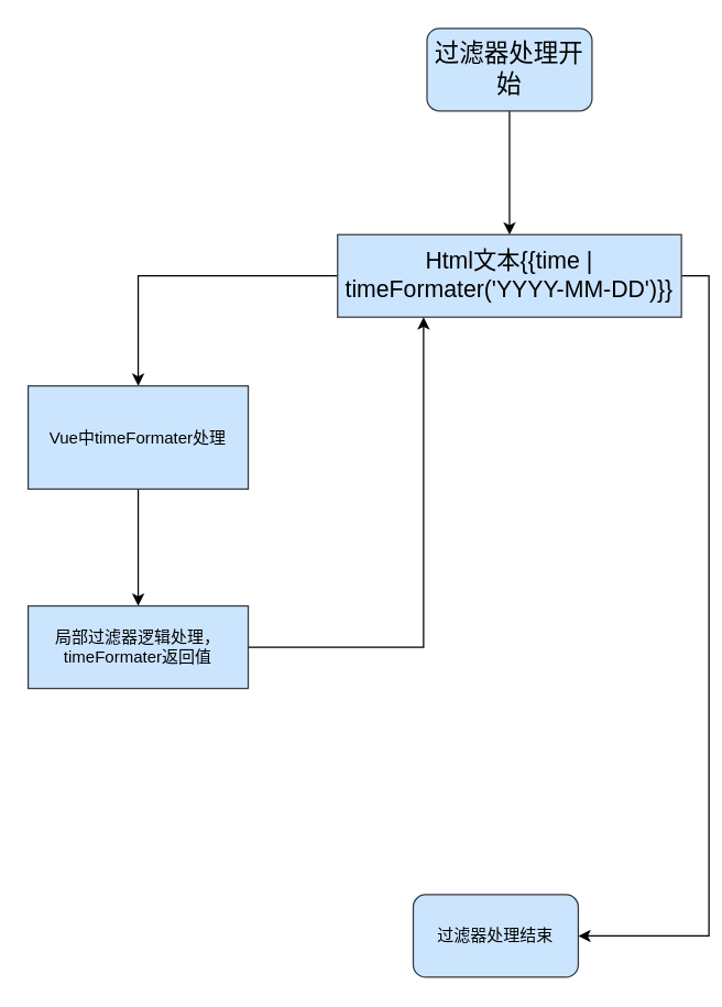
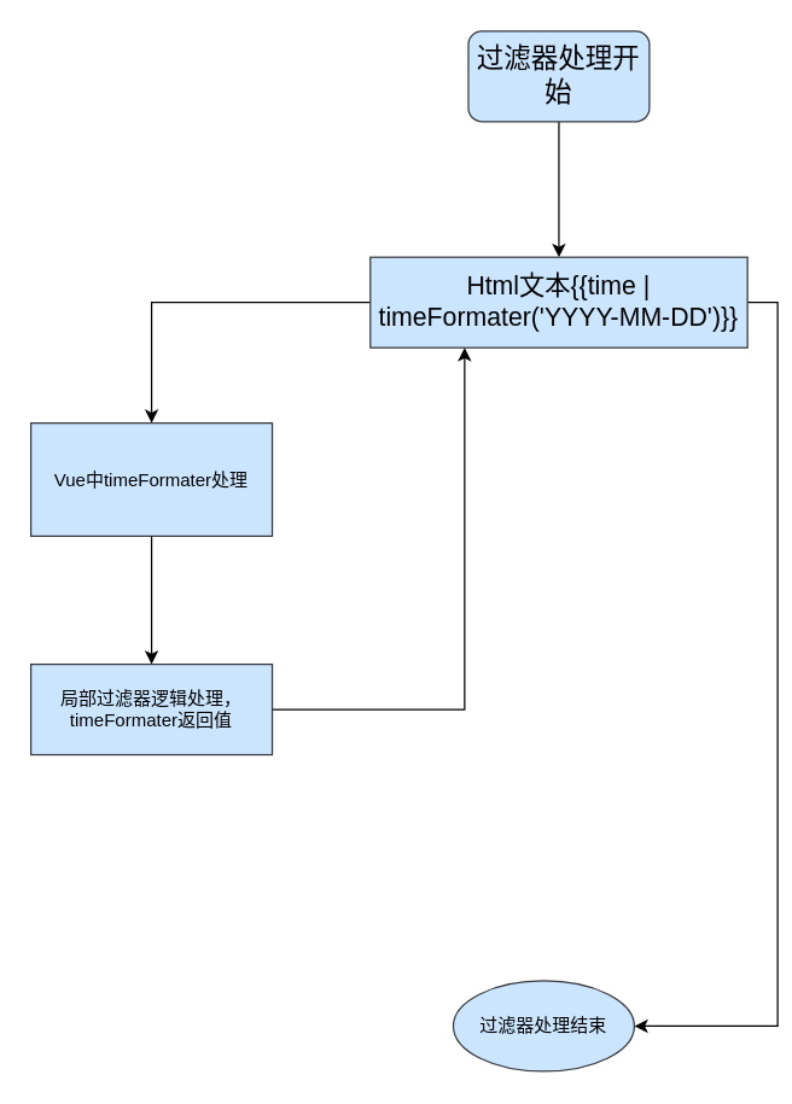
- <mxCell id="11" value="过滤器处理结束" style="rounded=1;whiteSpace=wrap;html=1;fillColor=#cce5ff;strokeColor=#36393d;" vertex="1" parent="1"><mxGeometry x="300" y="650" width="120" height="60" as="geometry" /></mxCell>
+ <mxCell id="11" value="过滤器处理结束" style="ellipse;whiteSpace=wrap;html=1;fillColor=#cce5ff;strokeColor=#36393d;" vertex="1" parent="1"><mxGeometry x="300" y="650" width="120" height="60" as="geometry" /></mxCell>
